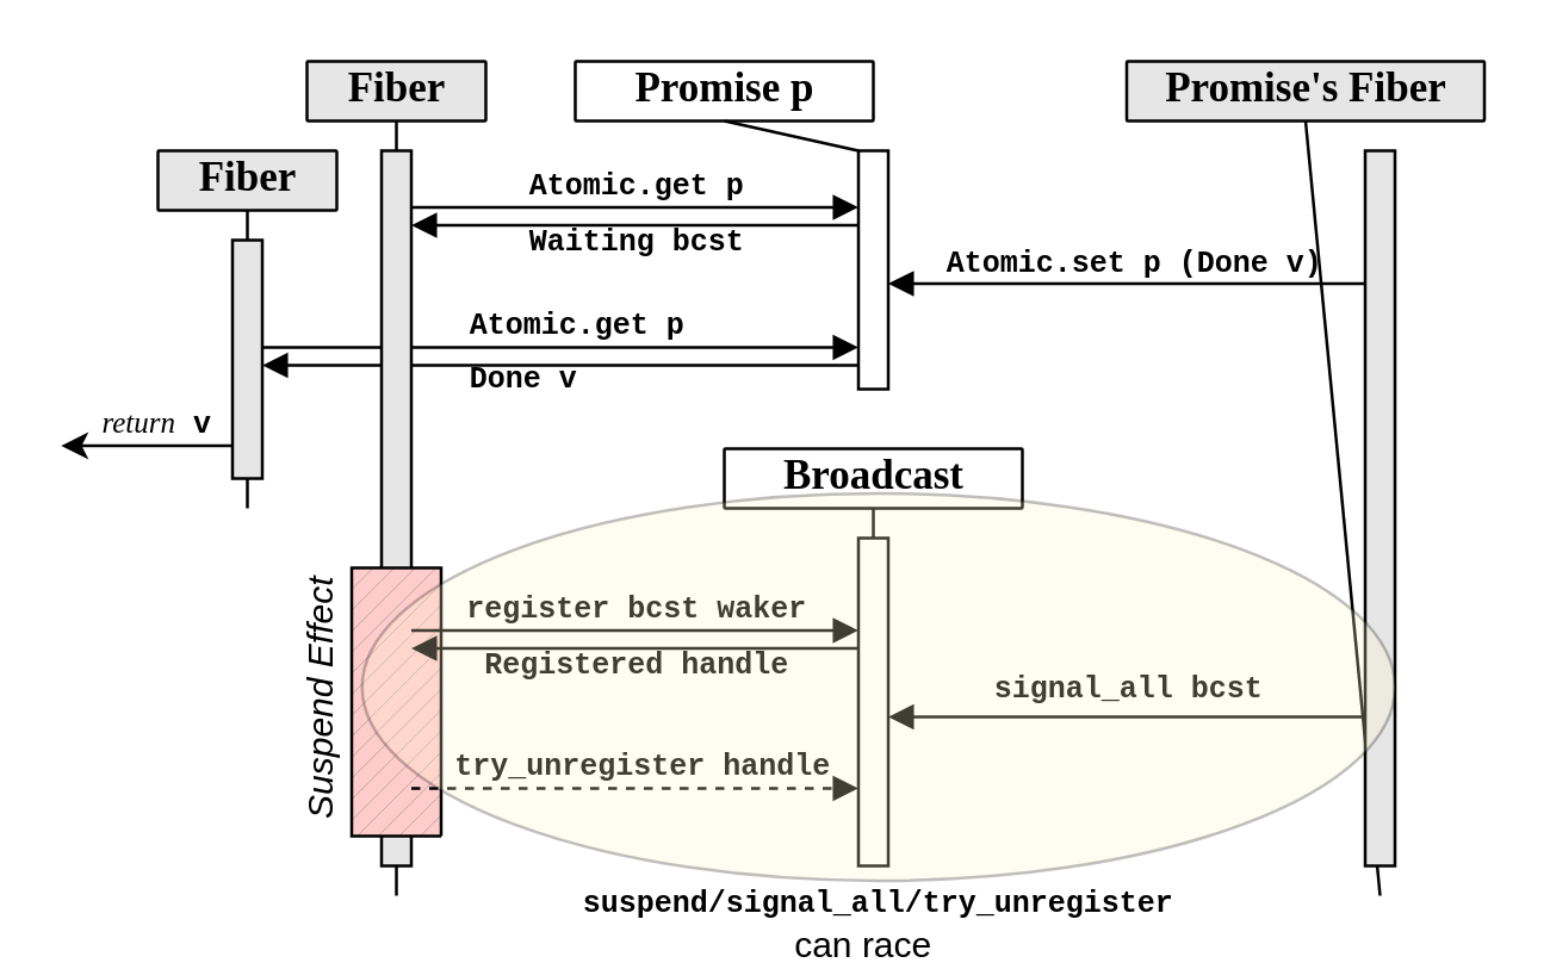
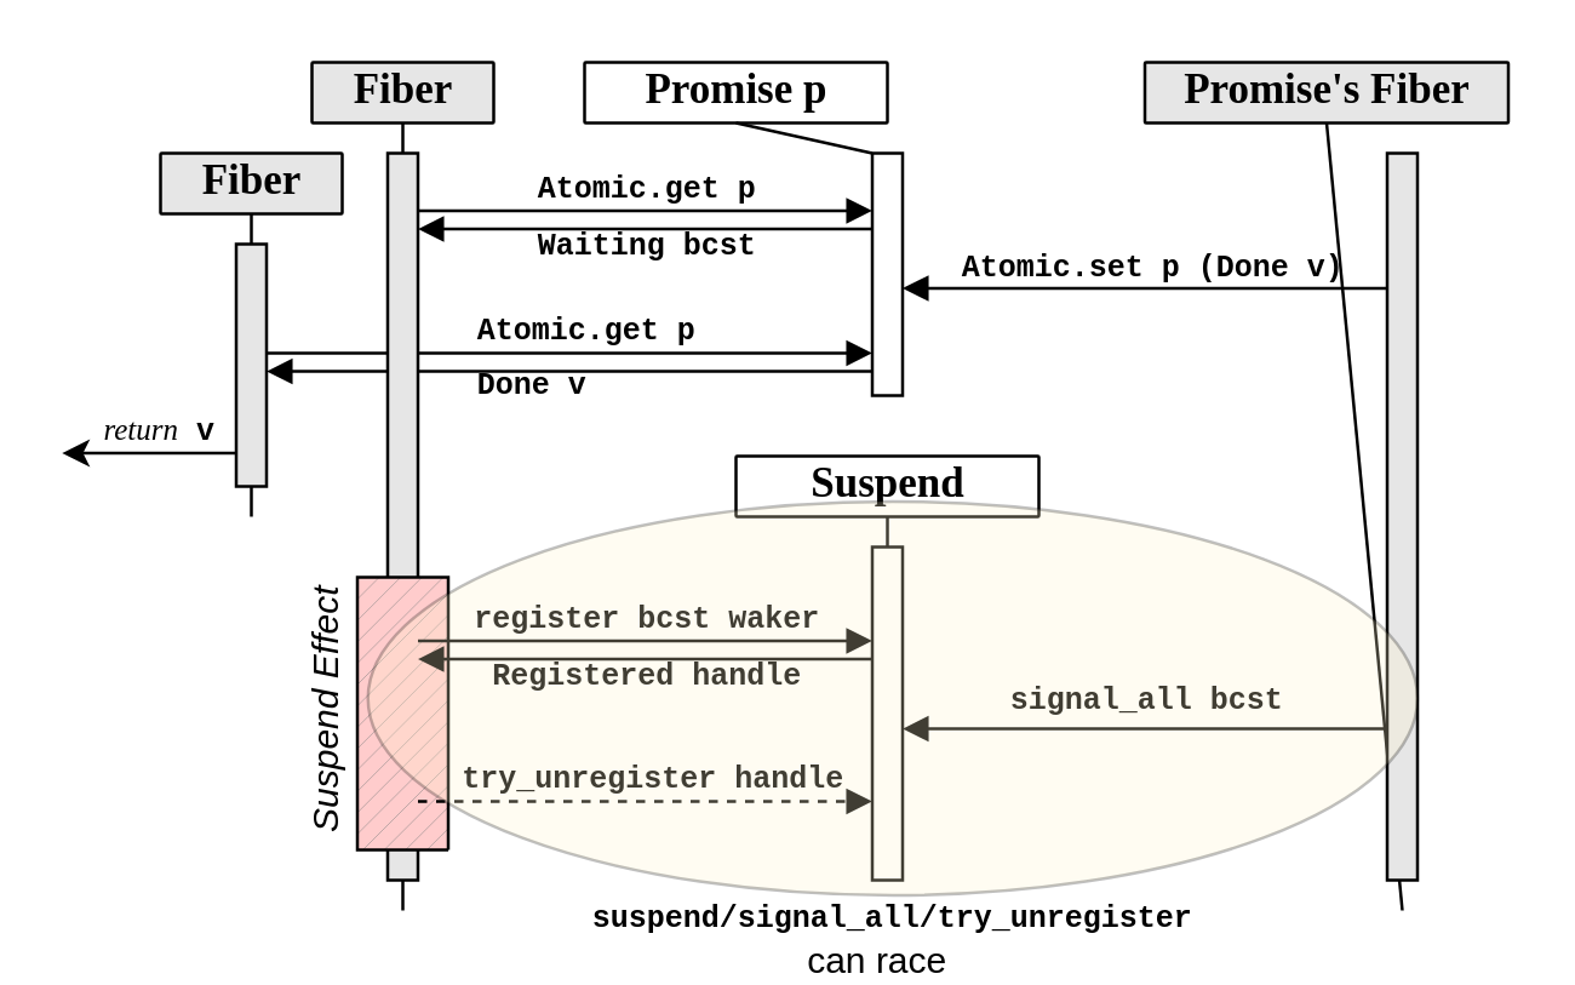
- <mxCell id="13" value="Broadcast" style="rounded=1;whiteSpace=wrap;html=1;fontSize=14;fontFamily=Inconsolata;fontStyle=1;arcSize=2;fillColor=#FFFFFF;" vertex="1" parent="1"><mxGeometry x="242.5" y="150" width="100" height="20" as="geometry" /></mxCell>
+ <mxCell id="13" value="Suspend" style="rounded=1;whiteSpace=wrap;html=1;fontSize=14;fontFamily=Inconsolata;fontStyle=1;arcSize=2;fillColor=#FFFFFF;" vertex="1" parent="1"><mxGeometry x="242.5" y="150" width="100" height="20" as="geometry" /></mxCell>
